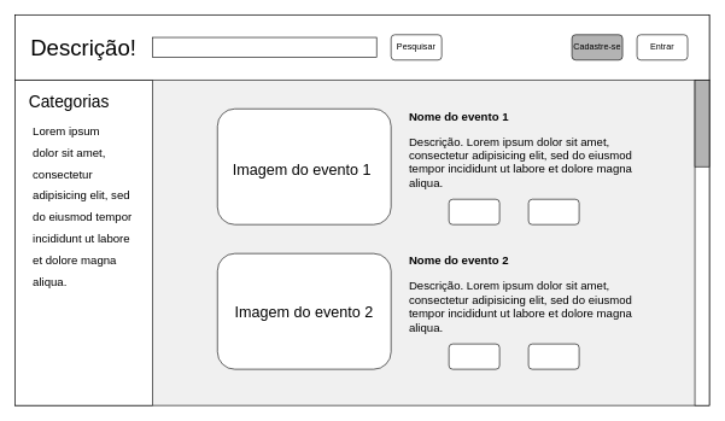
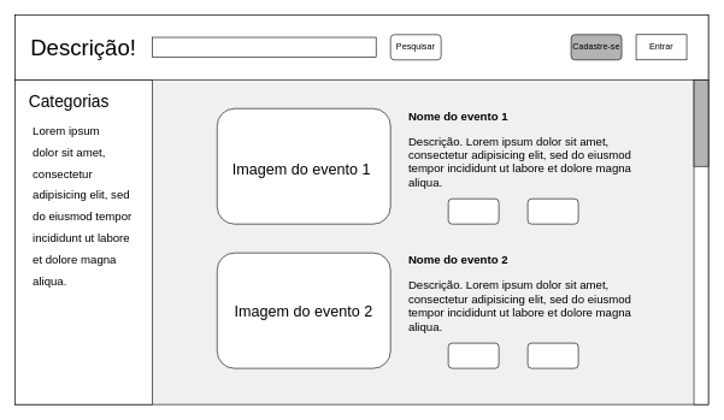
- <mxCell id="18" value="Entrar" style="rounded=1;whiteSpace=wrap;html=1;movable=0;resizable=0;rotatable=0;deletable=0;editable=0;connectable=0;" vertex="1" parent="16"><mxGeometry x="860" y="27.5" width="70" height="35" as="geometry" /></mxCell>
+ <mxCell id="18" value="Entrar" style="whiteSpace=wrap;html=1;movable=0;resizable=0;rotatable=0;deletable=0;editable=0;connectable=0;rounded=0;" vertex="1" parent="16"><mxGeometry x="860" y="27.5" width="70" height="35" as="geometry" /></mxCell>
